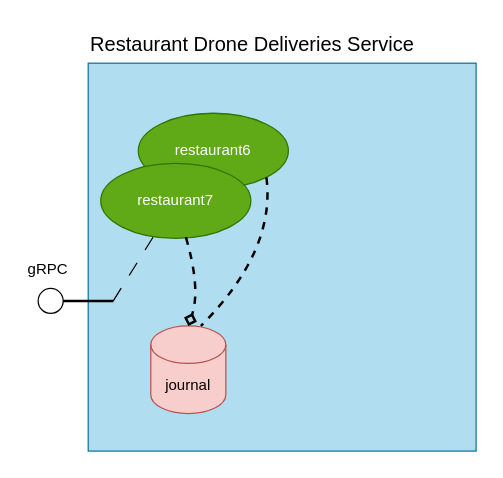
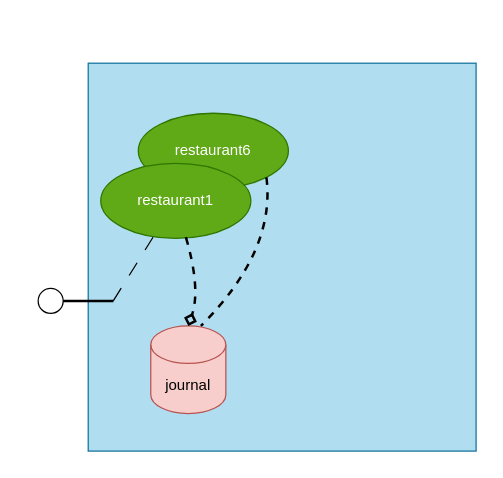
- <mxCell id="8" value="Restaurant Drone Deliveries Service" style="text;html=1;strokeColor=none;fillColor=none;align=left;verticalAlign=middle;whiteSpace=wrap;rounded=0;fontSize=16;" parent="1" vertex="1"><mxGeometry x="70" y="20" width="290" height="30" as="geometry" /></mxCell>
- <mxCell id="5" value="restaurant7" style="ellipse;whiteSpace=wrap;html=1;fillColor=#60a917;strokeColor=#2D7600;fontColor=#ffffff;" parent="1" vertex="1"><mxGeometry x="80" y="130" width="120" height="60" as="geometry" /></mxCell>
+ <mxCell id="5" value="restaurant1" style="ellipse;whiteSpace=wrap;html=1;fillColor=#60a917;strokeColor=#2D7600;fontColor=#ffffff;" parent="1" vertex="1"><mxGeometry x="80" y="130" width="120" height="60" as="geometry" /></mxCell>
- <mxCell id="12" value="gRPC" style="text;html=1;strokeColor=none;fillColor=none;align=left;verticalAlign=middle;whiteSpace=wrap;rounded=0;fontSize=12;" parent="1" vertex="1"><mxGeometry x="20" y="200" width="50" height="30" as="geometry" /></mxCell>
